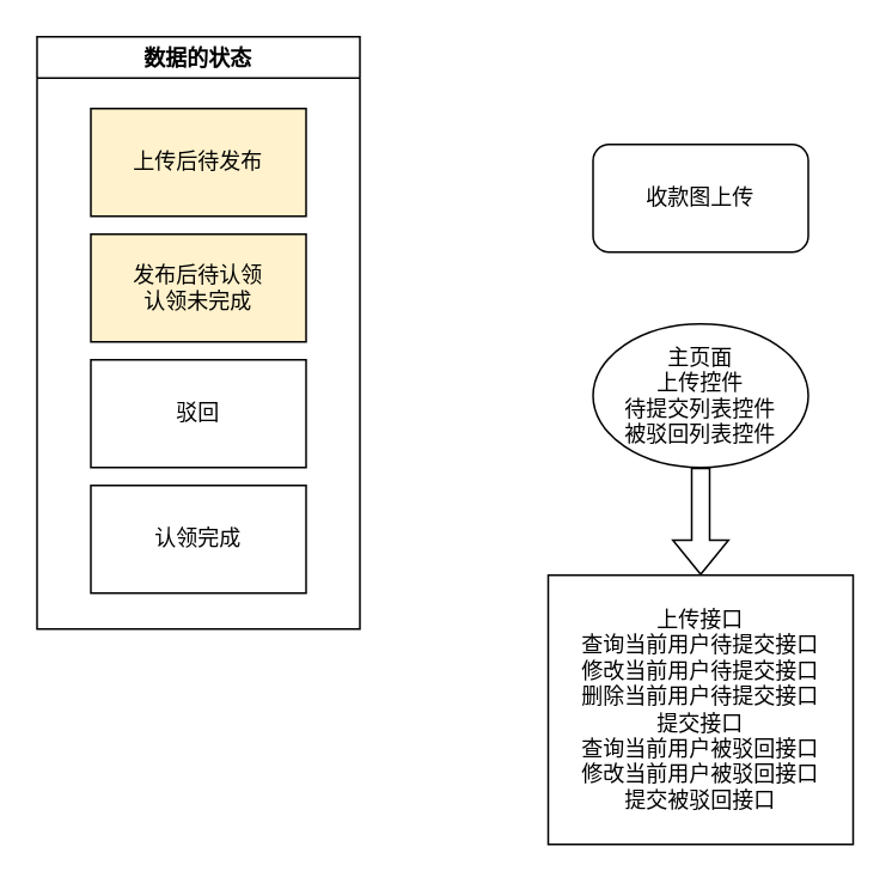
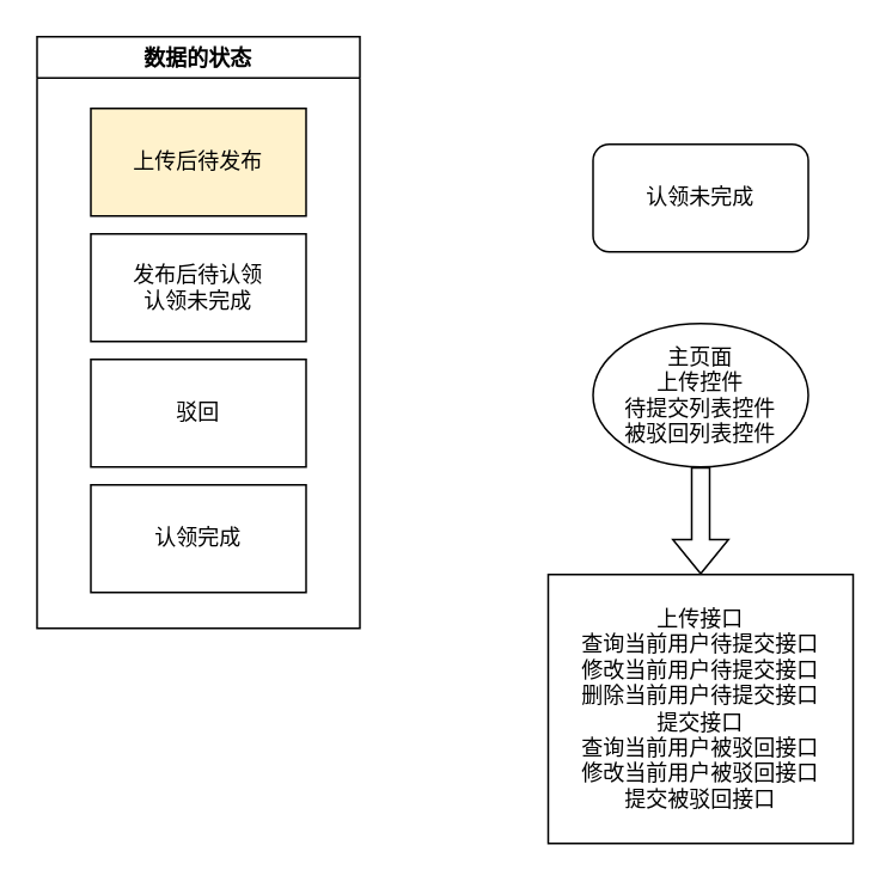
- <mxCell id="7" value="收款图上传" style="rounded=1;whiteSpace=wrap;html=1;" vertex="1" parent="1"><mxGeometry x="330" y="80" width="120" height="60" as="geometry" /></mxCell>
+ <mxCell id="7" value="认领未完成" style="rounded=1;whiteSpace=wrap;html=1;" vertex="1" parent="1"><mxGeometry x="330" y="80" width="120" height="60" as="geometry" /></mxCell>
- <mxCell id="4" value="发布后待认领&lt;br&gt;认领未完成" style="rounded=0;whiteSpace=wrap;html=1;fillColor=#fff2cc;" vertex="1" parent="2"><mxGeometry x="30" y="110" width="120" height="60" as="geometry" /></mxCell>
+ <mxCell id="4" value="发布后待认领&lt;br&gt;认领未完成" style="rounded=0;whiteSpace=wrap;html=1;" vertex="1" parent="2"><mxGeometry x="30" y="110" width="120" height="60" as="geometry" /></mxCell>
